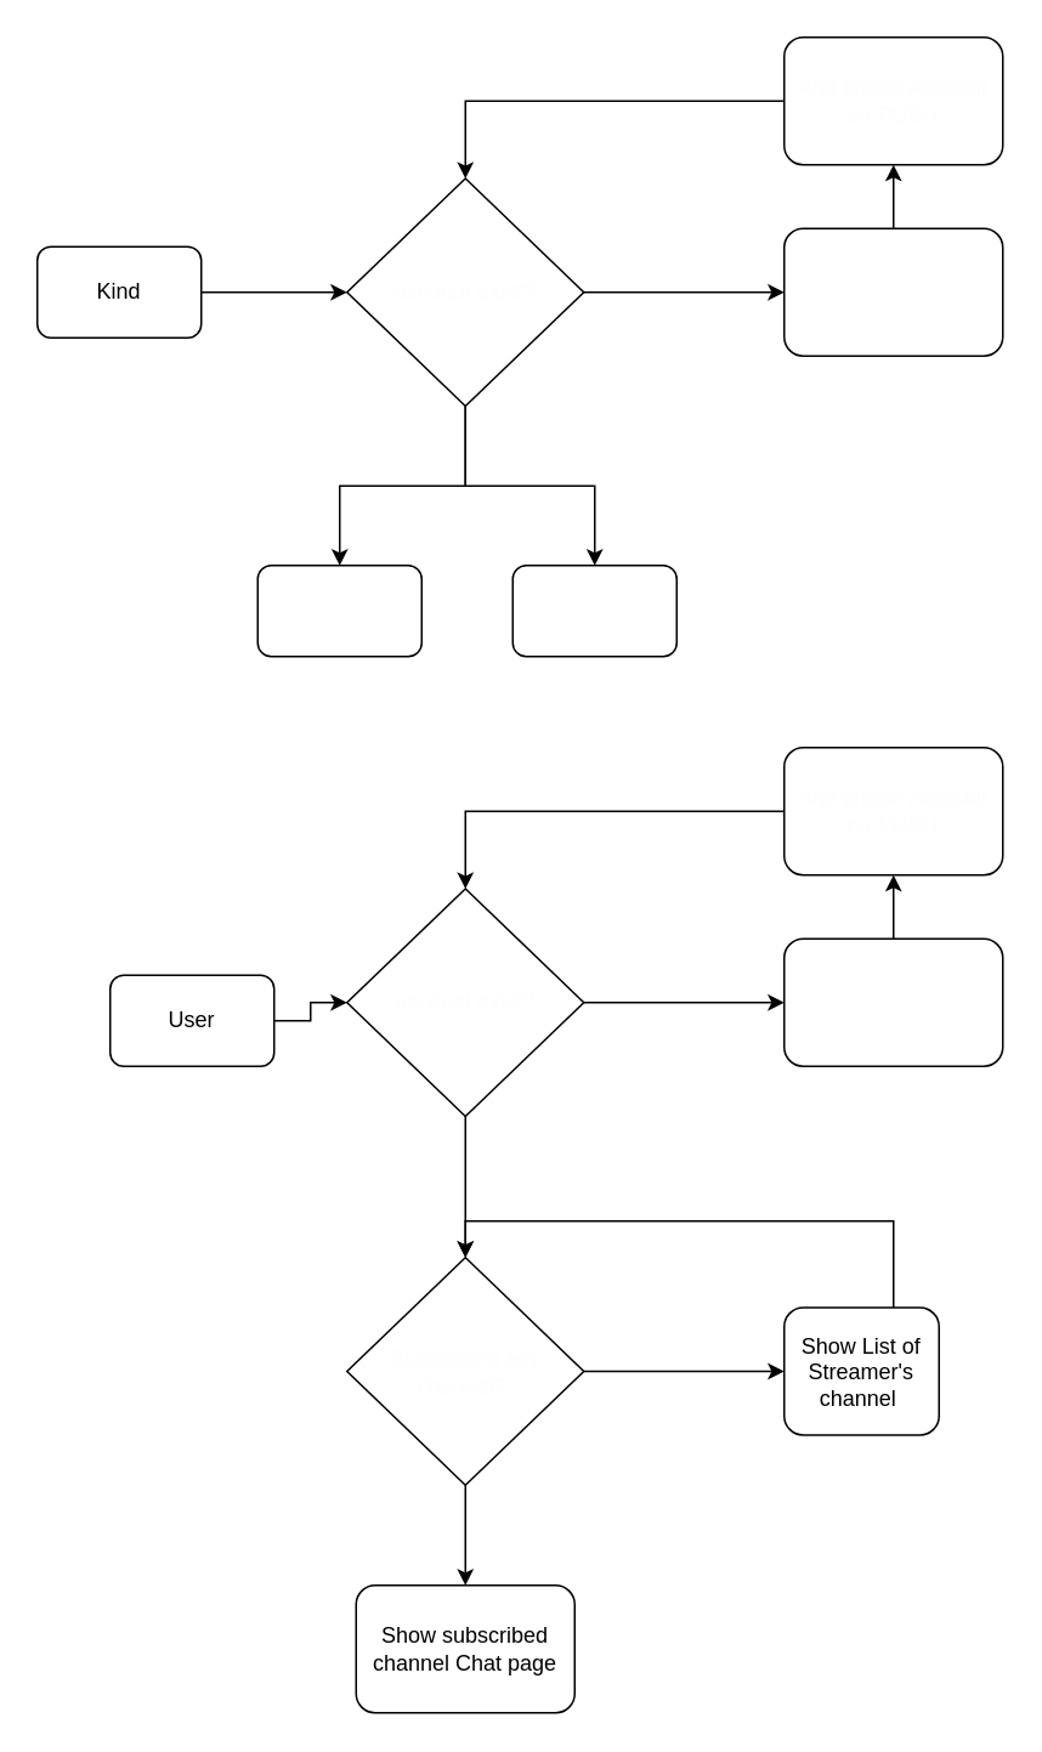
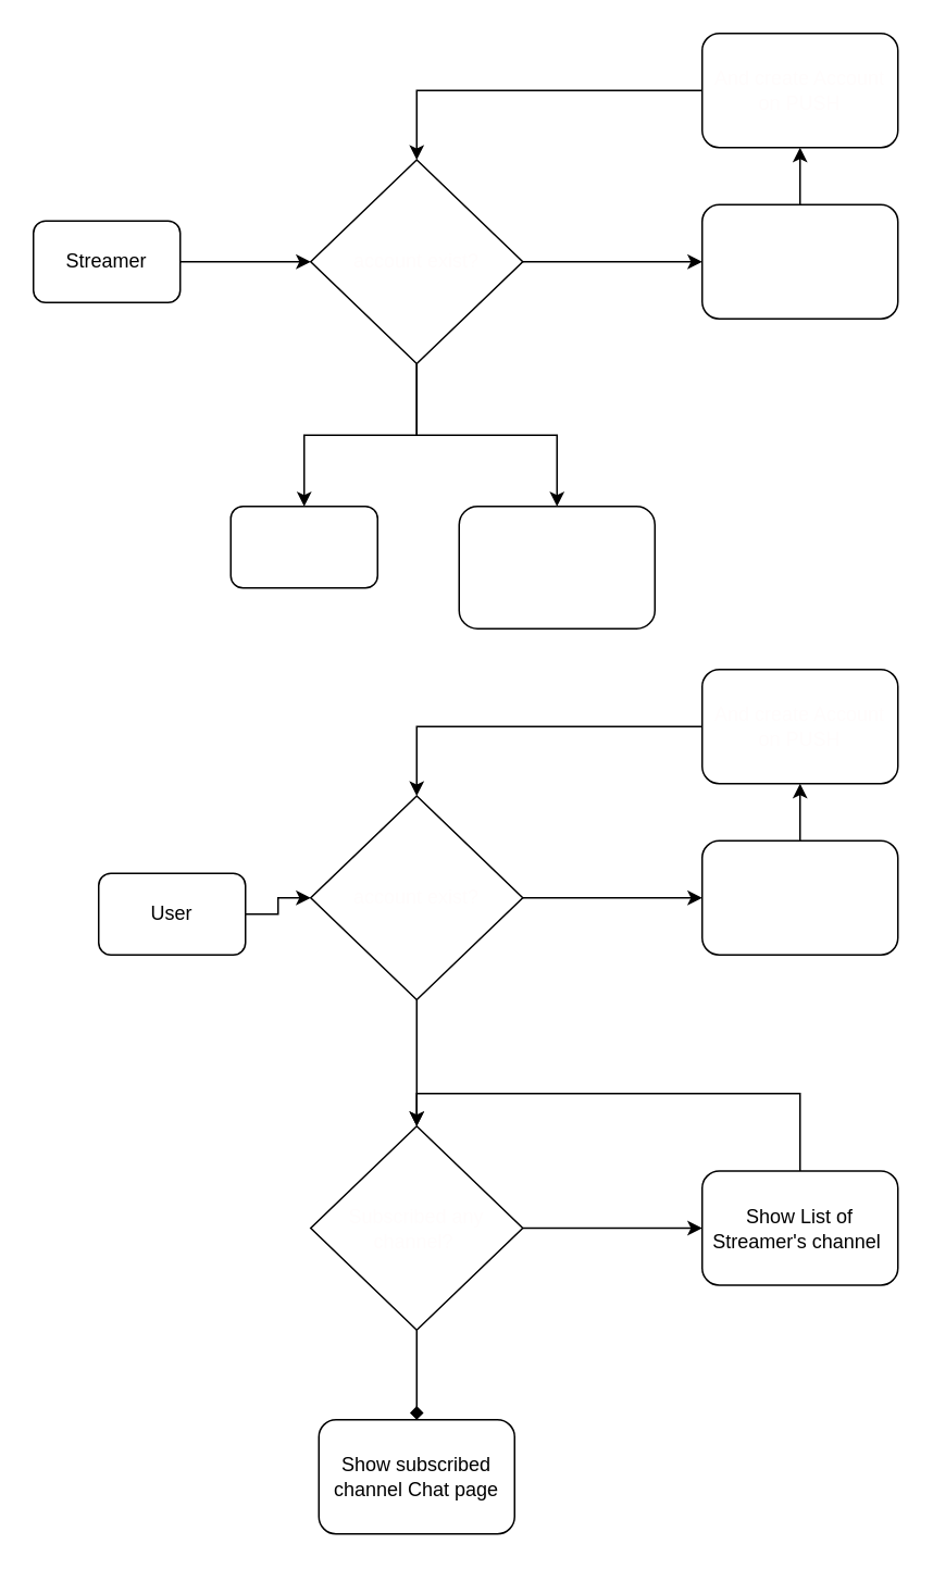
- <mxCell id="3" value="Kind" style="rounded=1;whiteSpace=wrap;html=1;" vertex="1" parent="1"><mxGeometry x="20" y="135" width="90" height="50" as="geometry" /></mxCell>
+ <mxCell id="3" value="Streamer" style="rounded=1;whiteSpace=wrap;html=1;" vertex="1" parent="1"><mxGeometry x="20" y="135" width="90" height="50" as="geometry" /></mxCell>
- <mxCell id="15" value="&lt;span style=&quot;&quot; class=&quot;S1PPyQ&quot;&gt;&lt;font color=&quot;#ffffff&quot;&gt;Discord Kind Chat&lt;/font&gt;&lt;/span&gt;" style="rounded=1;whiteSpace=wrap;html=1;" vertex="1" parent="1"><mxGeometry x="281" y="310" width="90" height="50" as="geometry" /></mxCell>
+ <mxCell id="15" value="&lt;span style=&quot;&quot; class=&quot;S1PPyQ&quot;&gt;&lt;font color=&quot;#ffffff&quot;&gt;Discord Kind Chat&lt;/font&gt;&lt;/span&gt;" style="rounded=1;whiteSpace=wrap;html=1;" vertex="1" parent="1"><mxGeometry x="281" y="310" width="120" height="75" as="geometry" /></mxCell>
- <mxCell id="31" value="Show List of Streamer's channel&amp;nbsp;" style="rounded=1;whiteSpace=wrap;html=1;" vertex="1" parent="1"><mxGeometry x="430" y="717.5" width="85" height="70" as="geometry" /></mxCell>
+ <mxCell id="31" value="Show List of Streamer's channel&amp;nbsp;" style="rounded=1;whiteSpace=wrap;html=1;" vertex="1" parent="1"><mxGeometry x="430" y="717.5" width="120" height="70" as="geometry" /></mxCell>
- <mxCell id="27" style="edgeStyle=orthogonalEdgeStyle;rounded=0;orthogonalLoop=1;jettySize=auto;html=1;entryX=0.5;entryY=0;entryDx=0;entryDy=0;fontColor=#FFFFFF;" edge="1" parent="1" source="29" target="33"><mxGeometry relative="1" as="geometry" /></mxCell>
+ <mxCell id="27" style="edgeStyle=orthogonalEdgeStyle;rounded=0;orthogonalLoop=1;jettySize=auto;html=1;entryX=0.5;entryY=0;entryDx=0;entryDy=0;fontColor=#FFFFFF;endArrow=diamond;" edge="1" parent="1" source="29" target="33"><mxGeometry relative="1" as="geometry" /></mxCell>
